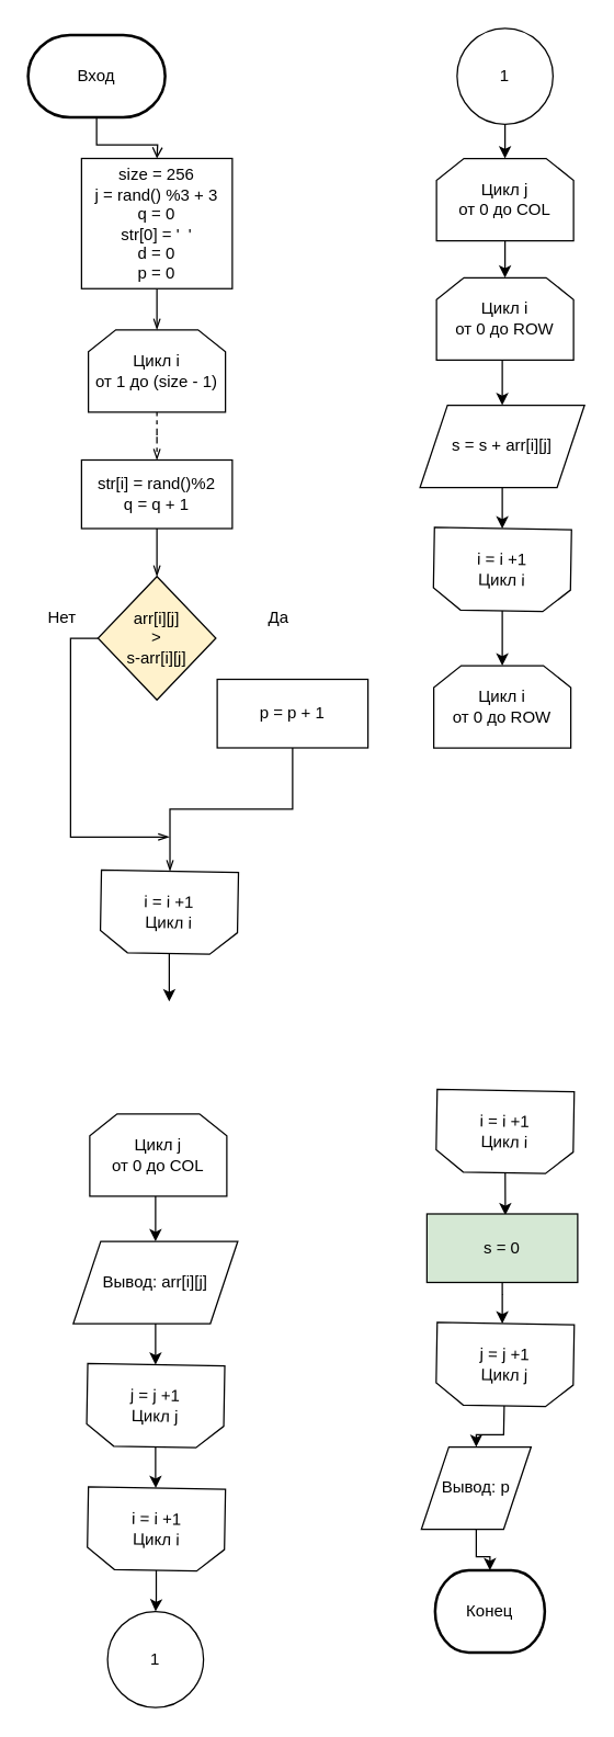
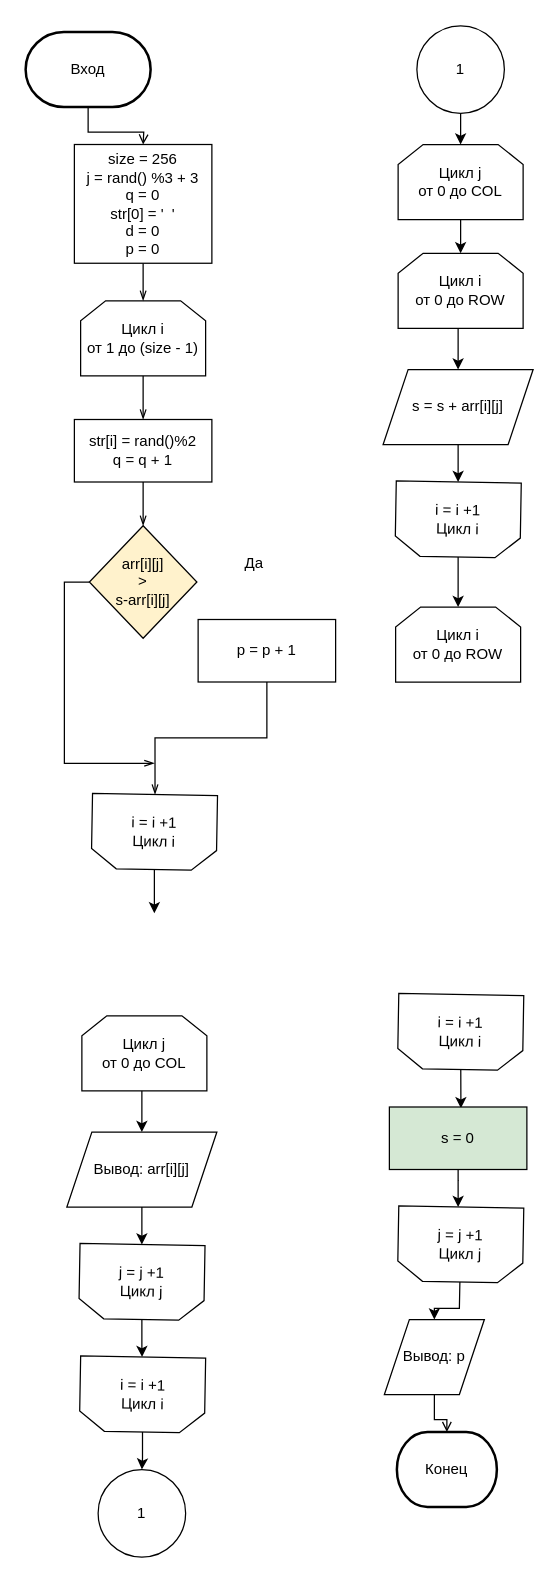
- <mxCell id="5" style="edgeStyle=orthogonalEdgeStyle;rounded=0;orthogonalLoop=1;jettySize=auto;html=1;endArrow=openThin;endFill=0;dashed=1;" edge="1" parent="1" source="6" target="47"><mxGeometry relative="1" as="geometry" /></mxCell>
+ <mxCell id="5" style="edgeStyle=orthogonalEdgeStyle;rounded=0;orthogonalLoop=1;jettySize=auto;html=1;endArrow=openThin;endFill=0;" edge="1" parent="1" source="6" target="47"><mxGeometry relative="1" as="geometry" /></mxCell>
- <mxCell id="12" value="Нет" style="text;html=1;strokeColor=none;fillColor=none;align=center;verticalAlign=middle;whiteSpace=wrap;rounded=0;" parent="1" vertex="1"><mxGeometry x="25" y="440" width="40" height="20" as="geometry" /></mxCell>
- <mxCell id="40" style="edgeStyle=orthogonalEdgeStyle;rounded=0;orthogonalLoop=1;jettySize=auto;html=1;" parent="1" source="41" target="4" edge="1"><mxGeometry relative="1" as="geometry" /></mxCell>
+ <mxCell id="40" style="edgeStyle=orthogonalEdgeStyle;rounded=0;orthogonalLoop=1;jettySize=auto;html=1;endArrow=open;" parent="1" source="41" target="4" edge="1"><mxGeometry relative="1" as="geometry" /></mxCell>
